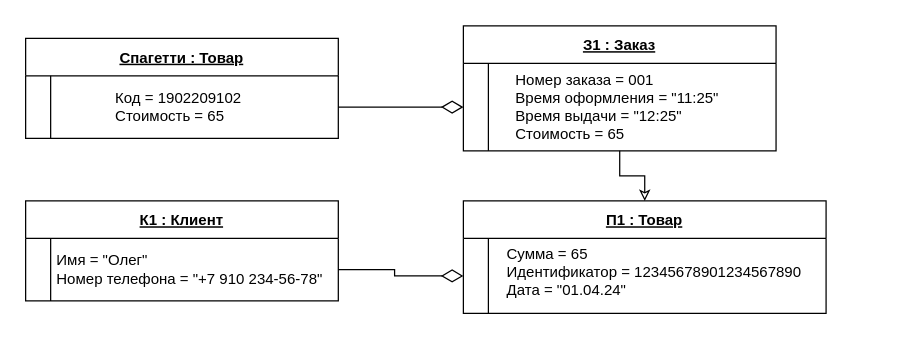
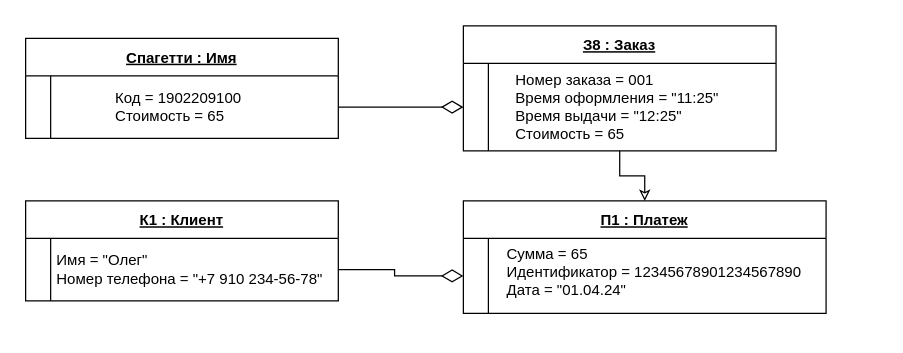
- <mxCell id="9" value="З1 : Заказ" style="shape=table;startSize=30;container=1;collapsible=1;childLayout=tableLayout;fixedRows=1;rowLines=0;fontStyle=5;align=center;resizeLast=1;" vertex="1" parent="8"><mxGeometry width="250" height="100" as="geometry" /></mxCell>
+ <mxCell id="9" value="З8 : Заказ" style="shape=table;startSize=30;container=1;collapsible=1;childLayout=tableLayout;fixedRows=1;rowLines=0;fontStyle=5;align=center;resizeLast=1;" vertex="1" parent="8"><mxGeometry width="250" height="100" as="geometry" /></mxCell>
- <mxCell id="15" value="Спагетти : Товар" style="shape=table;startSize=30;container=1;collapsible=1;childLayout=tableLayout;fixedRows=1;rowLines=0;fontStyle=5;align=center;resizeLast=1;" parent="14" vertex="1"><mxGeometry width="250" height="80" as="geometry" /></mxCell>
+ <mxCell id="15" value="Спагетти : Имя" style="shape=table;startSize=30;container=1;collapsible=1;childLayout=tableLayout;fixedRows=1;rowLines=0;fontStyle=5;align=center;resizeLast=1;" parent="14" vertex="1"><mxGeometry width="250" height="80" as="geometry" /></mxCell>
- <mxCell id="19" value="Код = 1902209102&lt;div&gt;Стоимость = 65&lt;/div&gt;" style="text;strokeColor=none;align=left;fillColor=none;html=1;verticalAlign=middle;whiteSpace=wrap;rounded=0;" vertex="1" parent="14"><mxGeometry x="70" y="40" width="160" height="30" as="geometry" /></mxCell>
+ <mxCell id="19" value="Код = 1902209100&lt;div&gt;Стоимость = 65&lt;/div&gt;" style="text;strokeColor=none;align=left;fillColor=none;html=1;verticalAlign=middle;whiteSpace=wrap;rounded=0;" vertex="1" parent="14"><mxGeometry x="70" y="40" width="160" height="30" as="geometry" /></mxCell>
- <mxCell id="21" value="П1 : Товар" style="shape=table;startSize=30;container=1;collapsible=1;childLayout=tableLayout;fixedRows=1;rowLines=0;fontStyle=5;align=center;resizeLast=1;" vertex="1" parent="20"><mxGeometry width="290" height="90" as="geometry" /></mxCell>
+ <mxCell id="21" value="П1 : Платеж" style="shape=table;startSize=30;container=1;collapsible=1;childLayout=tableLayout;fixedRows=1;rowLines=0;fontStyle=5;align=center;resizeLast=1;" vertex="1" parent="20"><mxGeometry width="290" height="90" as="geometry" /></mxCell>
